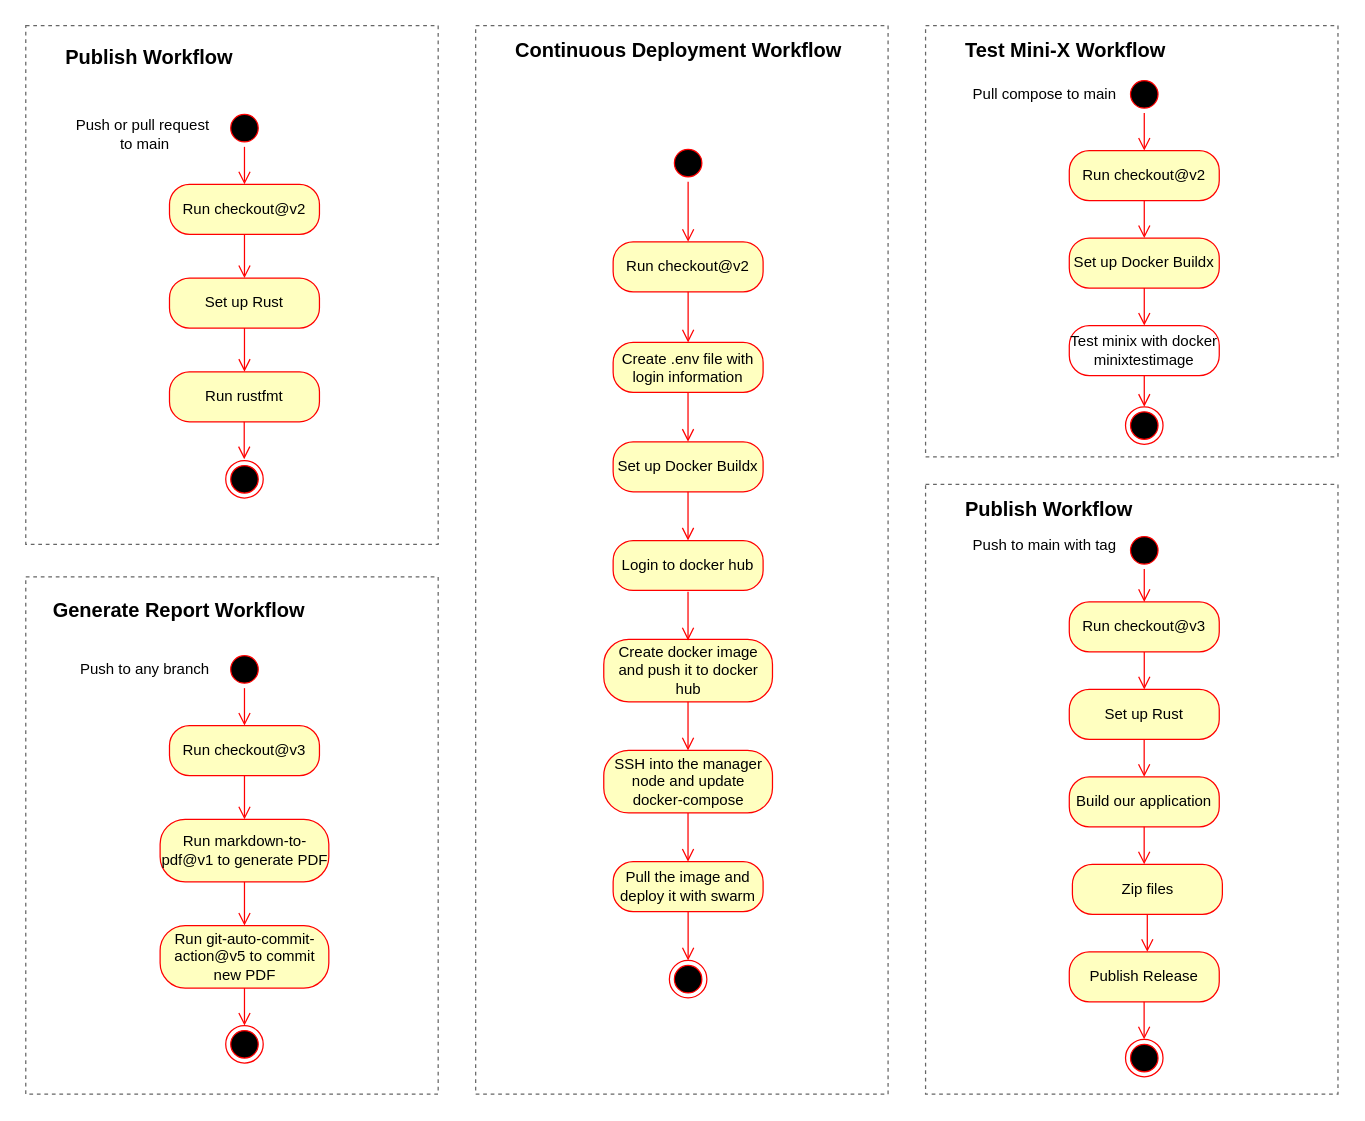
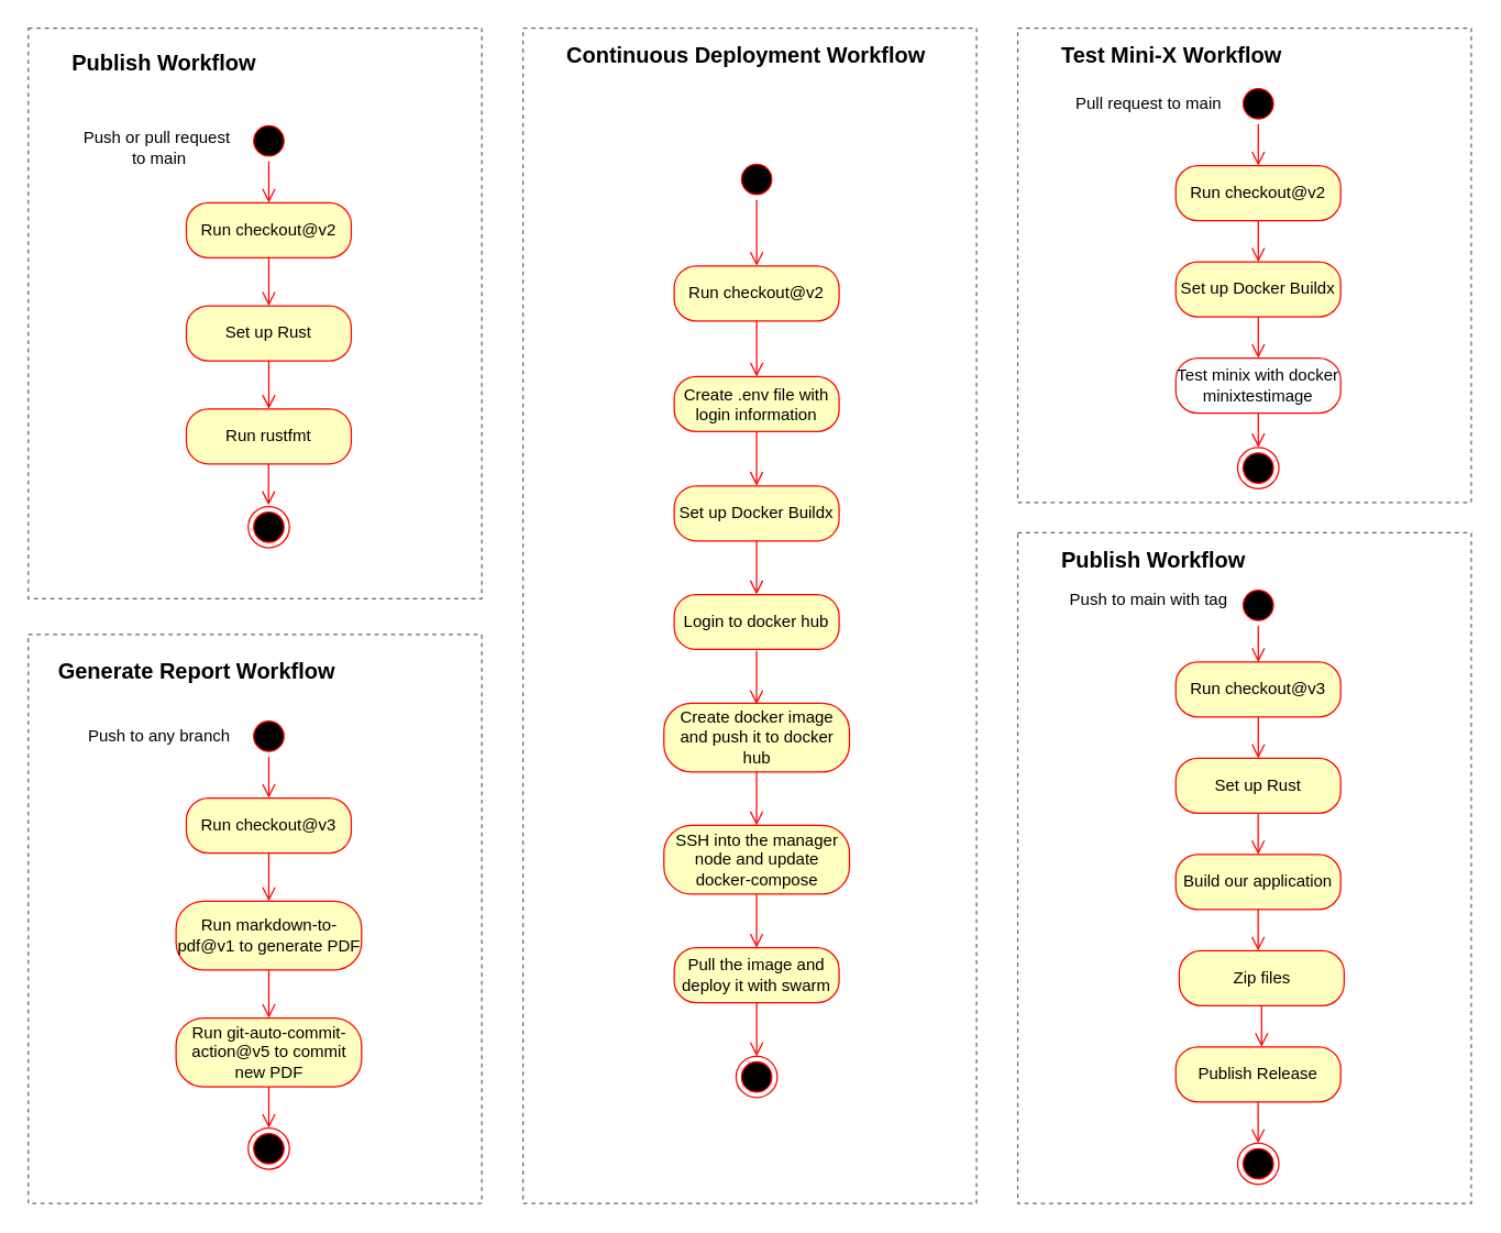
- <mxCell id="7" value="Pull compose to main" style="text;html=1;align=center;verticalAlign=middle;resizable=0;points=[];autosize=1;strokeColor=none;fillColor=none;" vertex="1" parent="1"><mxGeometry x="770" y="60" width="130" height="30" as="geometry" /></mxCell>
+ <mxCell id="7" value="Pull request to main" style="text;html=1;align=center;verticalAlign=middle;resizable=0;points=[];autosize=1;strokeColor=none;fillColor=none;" vertex="1" parent="1"><mxGeometry x="770" y="60" width="130" height="30" as="geometry" /></mxCell>
